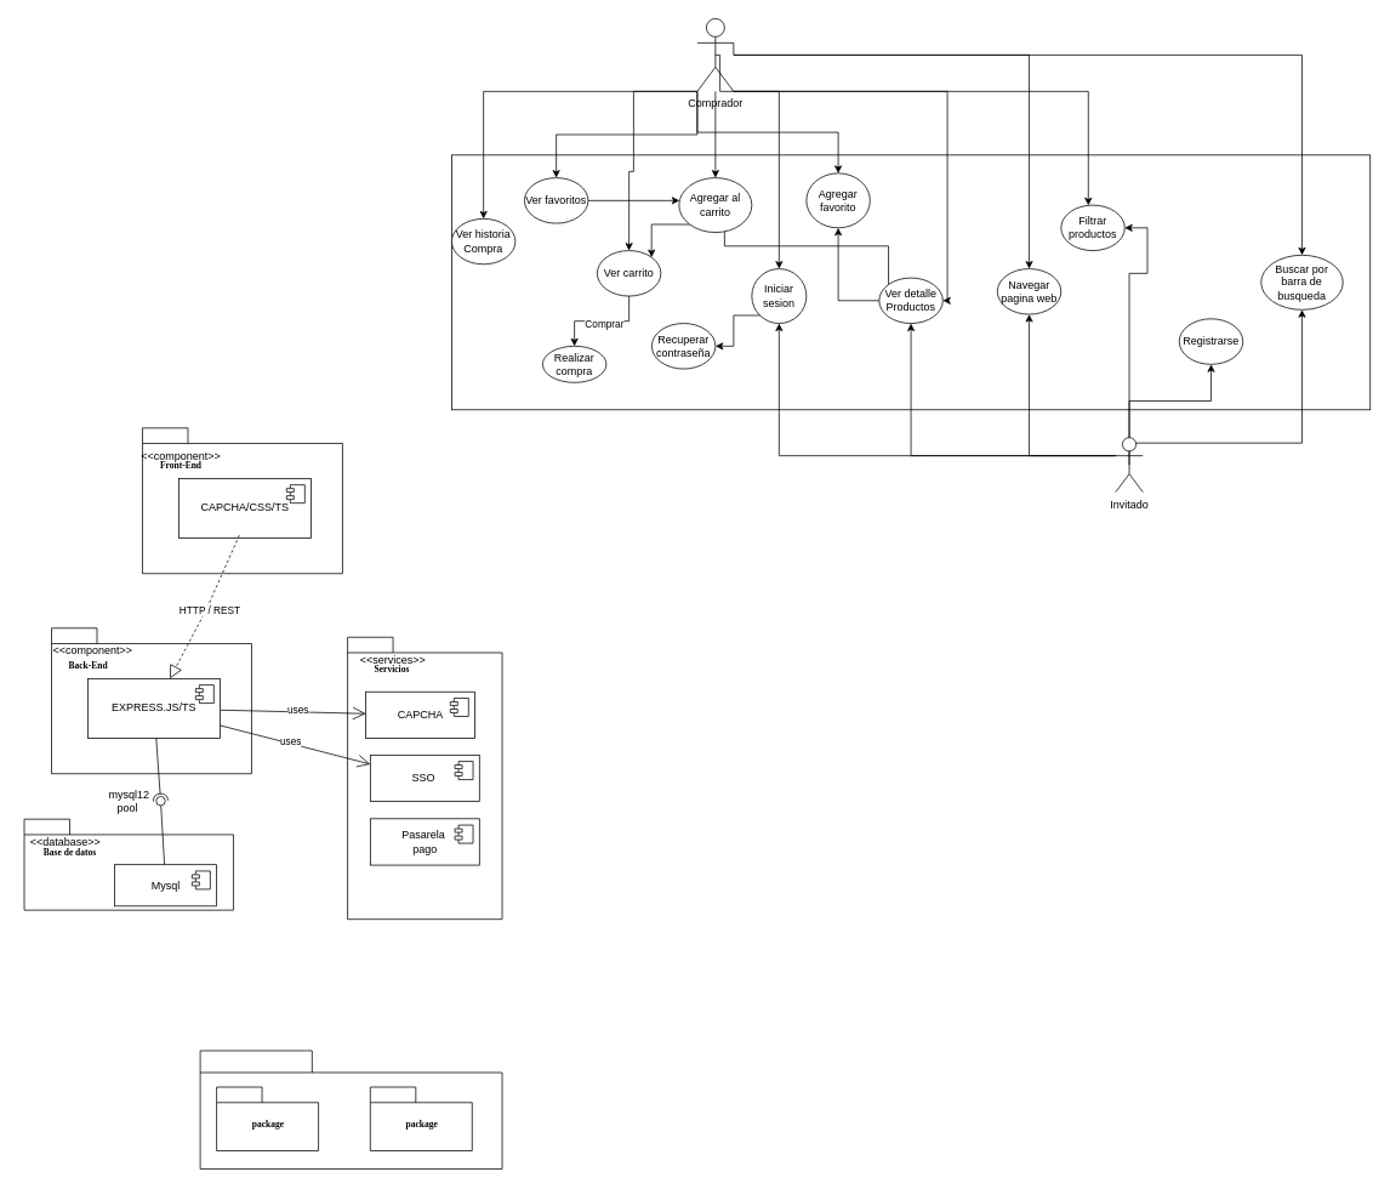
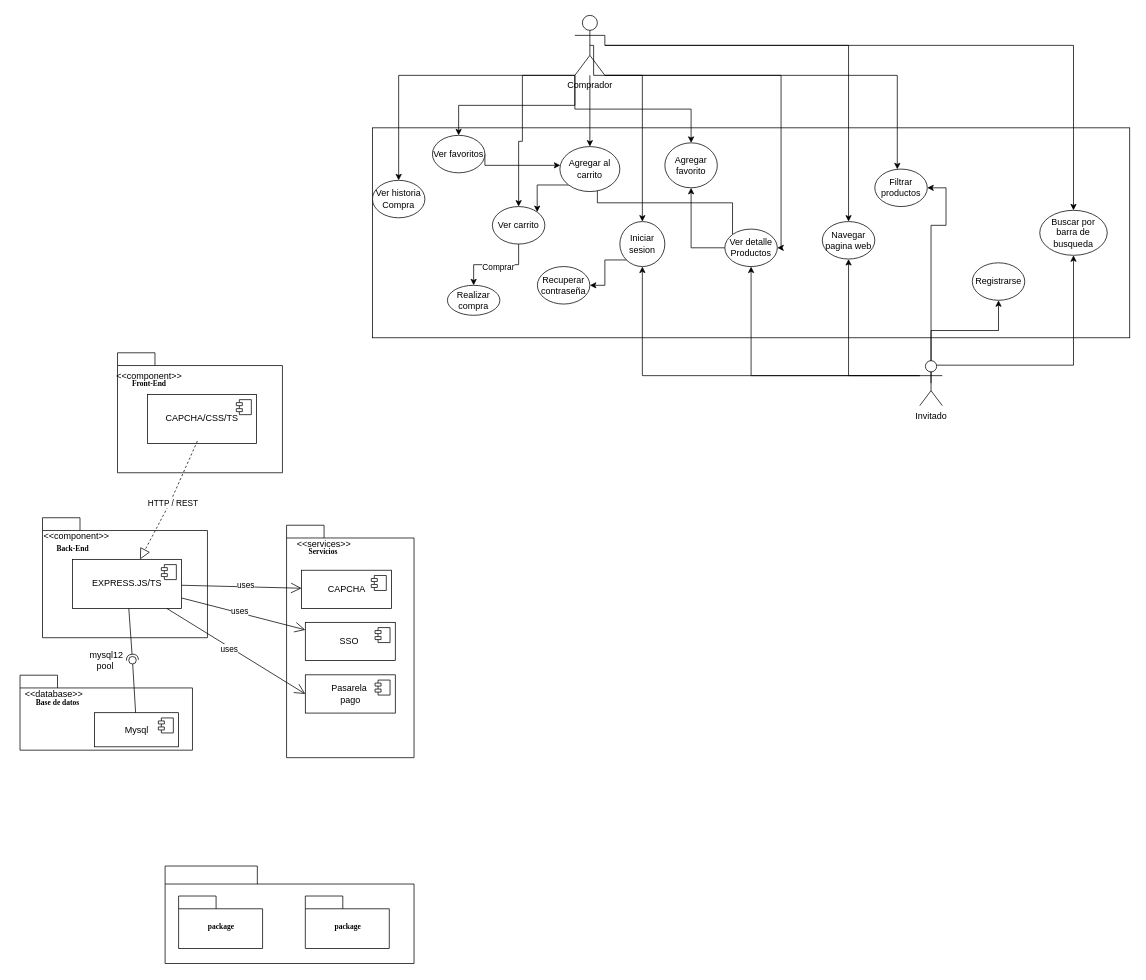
- <mxCell id="57" value="Ver favoritos" style="ellipse;whiteSpace=wrap;html=1;" vertex="1" parent="1"><mxGeometry x="576" y="195" width="70" height="50" as="geometry" /></mxCell>
+ <mxCell id="57" value="Ver favoritos" style="ellipse;whiteSpace=wrap;html=1;" vertex="1" parent="1"><mxGeometry x="576" y="180" width="70" height="50" as="geometry" /></mxCell>
+ <mxCell id="28" value="" style="endArrow=open;endFill=1;endSize=12;html=1;rounded=0;entryX=0;entryY=0.5;entryDx=0;entryDy=0;" edge="1" parent="1" source="7" target="19"><mxGeometry width="160" relative="1" as="geometry"><mxPoint x="206" y="730" as="sourcePoint" /><mxPoint x="366" y="730" as="targetPoint" /></mxGeometry></mxCell>
+ <mxCell id="29" value="uses" style="edgeLabel;html=1;align=center;verticalAlign=middle;resizable=0;points=[];" vertex="1" connectable="0" parent="28"><mxGeometry x="-0.096" y="-2" relative="1" as="geometry"><mxPoint as="offset" /></mxGeometry></mxCell>
